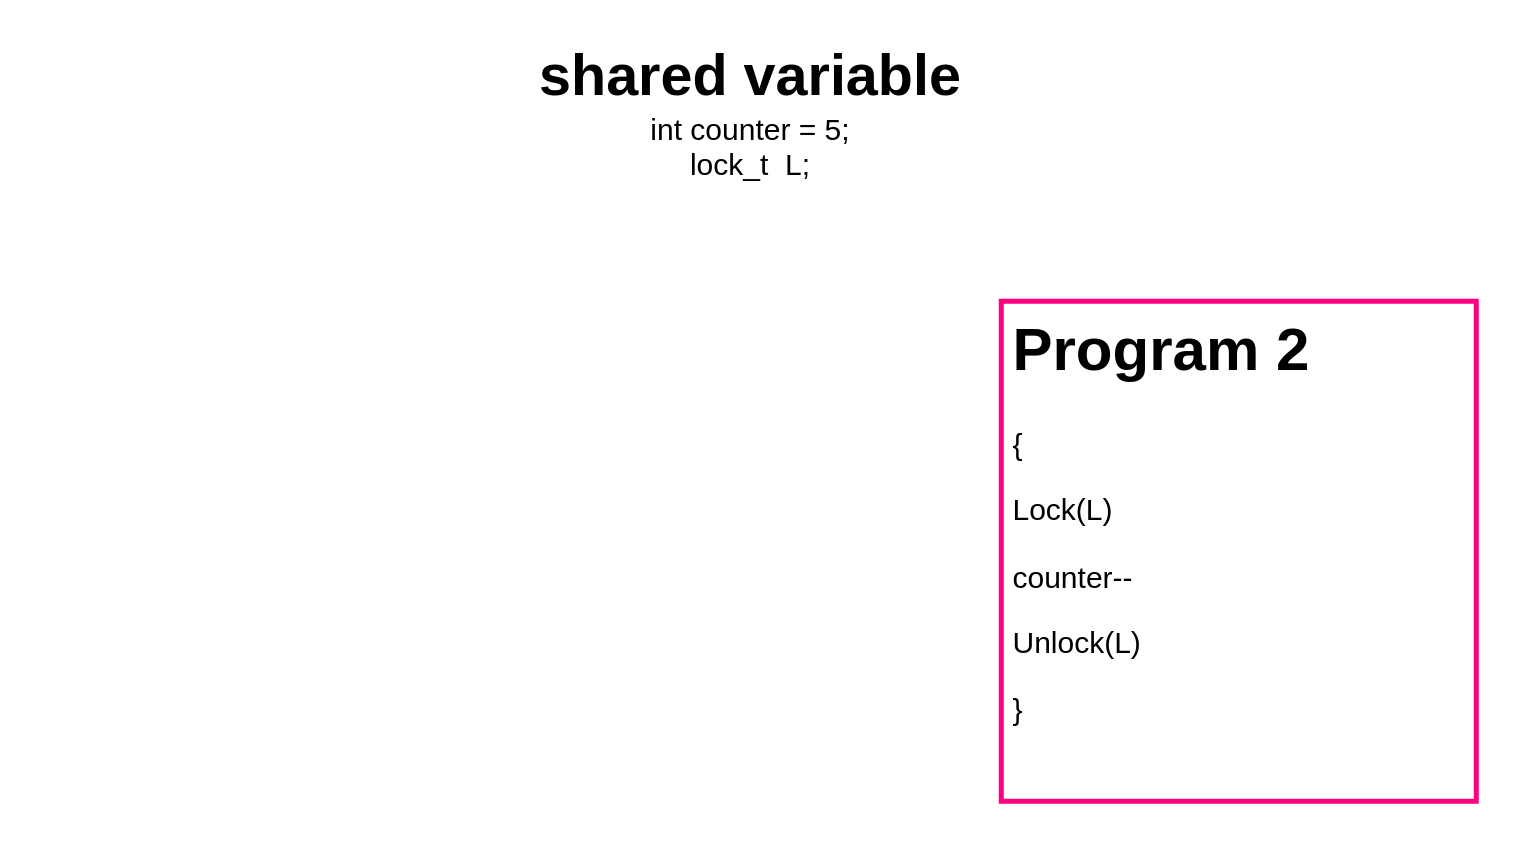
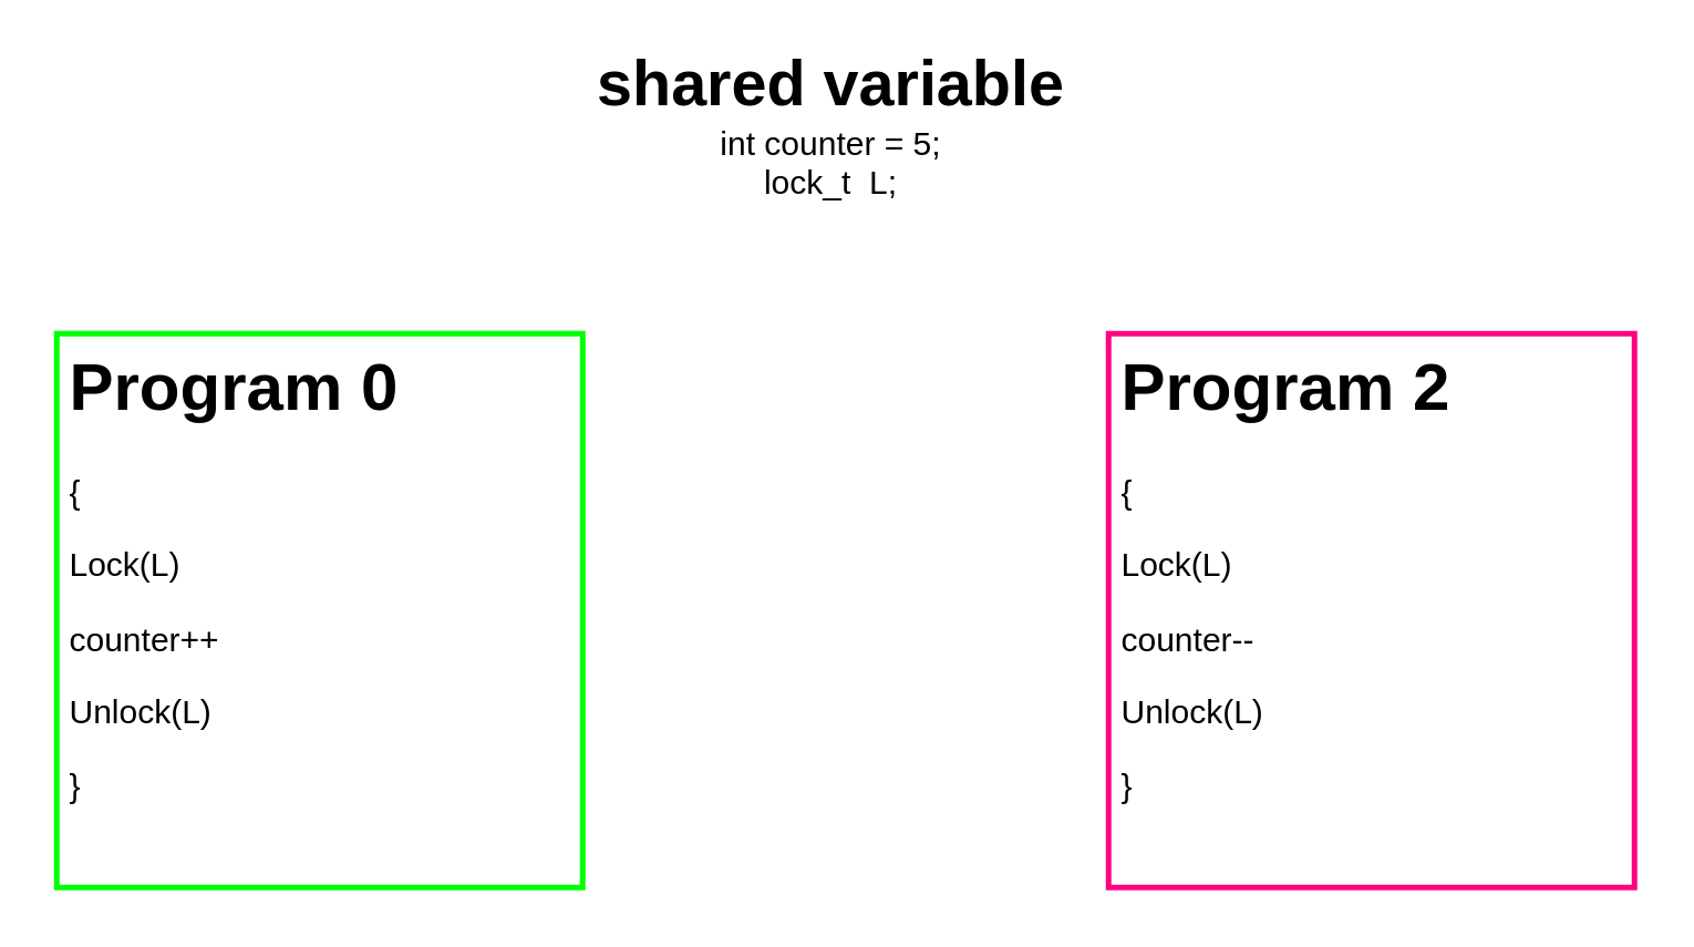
+ <mxCell id="2" value="&lt;h1&gt;Program 0&lt;/h1&gt;&lt;p&gt;{&lt;/p&gt;&lt;p&gt;Lock(L)&lt;/p&gt;&lt;p&gt;counter++&lt;/p&gt;&lt;p&gt;Unlock(L)&lt;/p&gt;&lt;p&gt;}&lt;/p&gt;" style="text;html=1;fillColor=none;spacing=5;spacingTop=-20;whiteSpace=wrap;overflow=hidden;rounded=0;strokeColor=#00FF00;strokeWidth=2;" vertex="1" parent="1"><mxGeometry x="20" y="120" width="190" height="200" as="geometry" /></mxCell>
